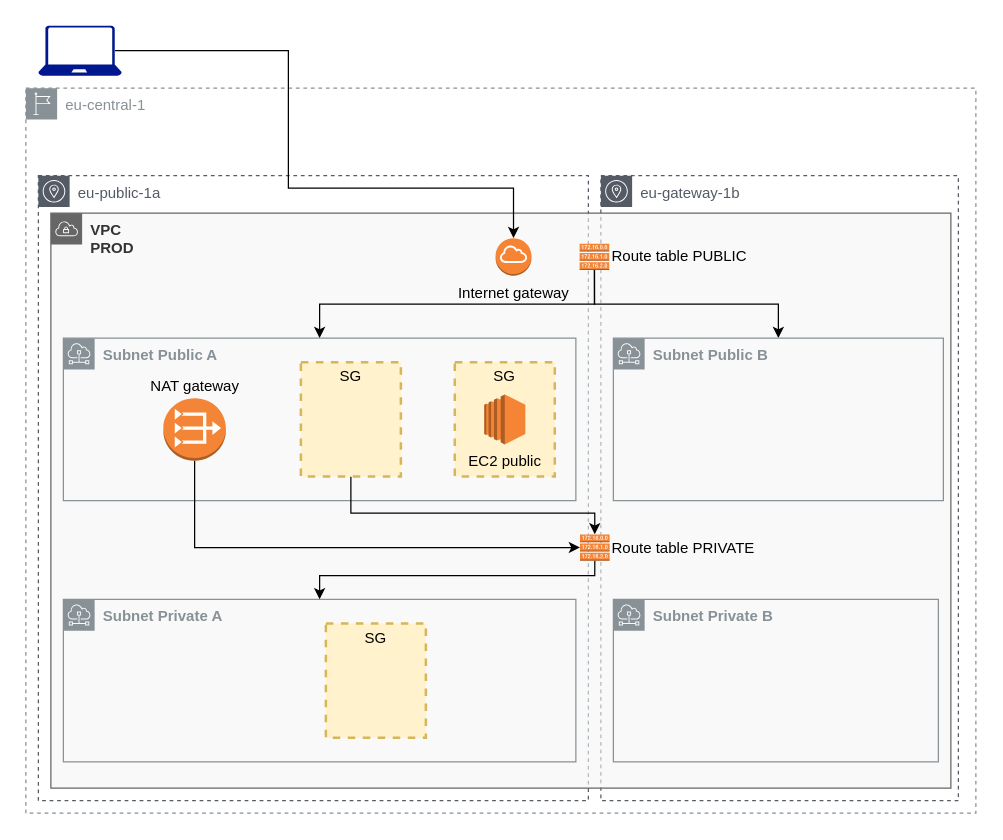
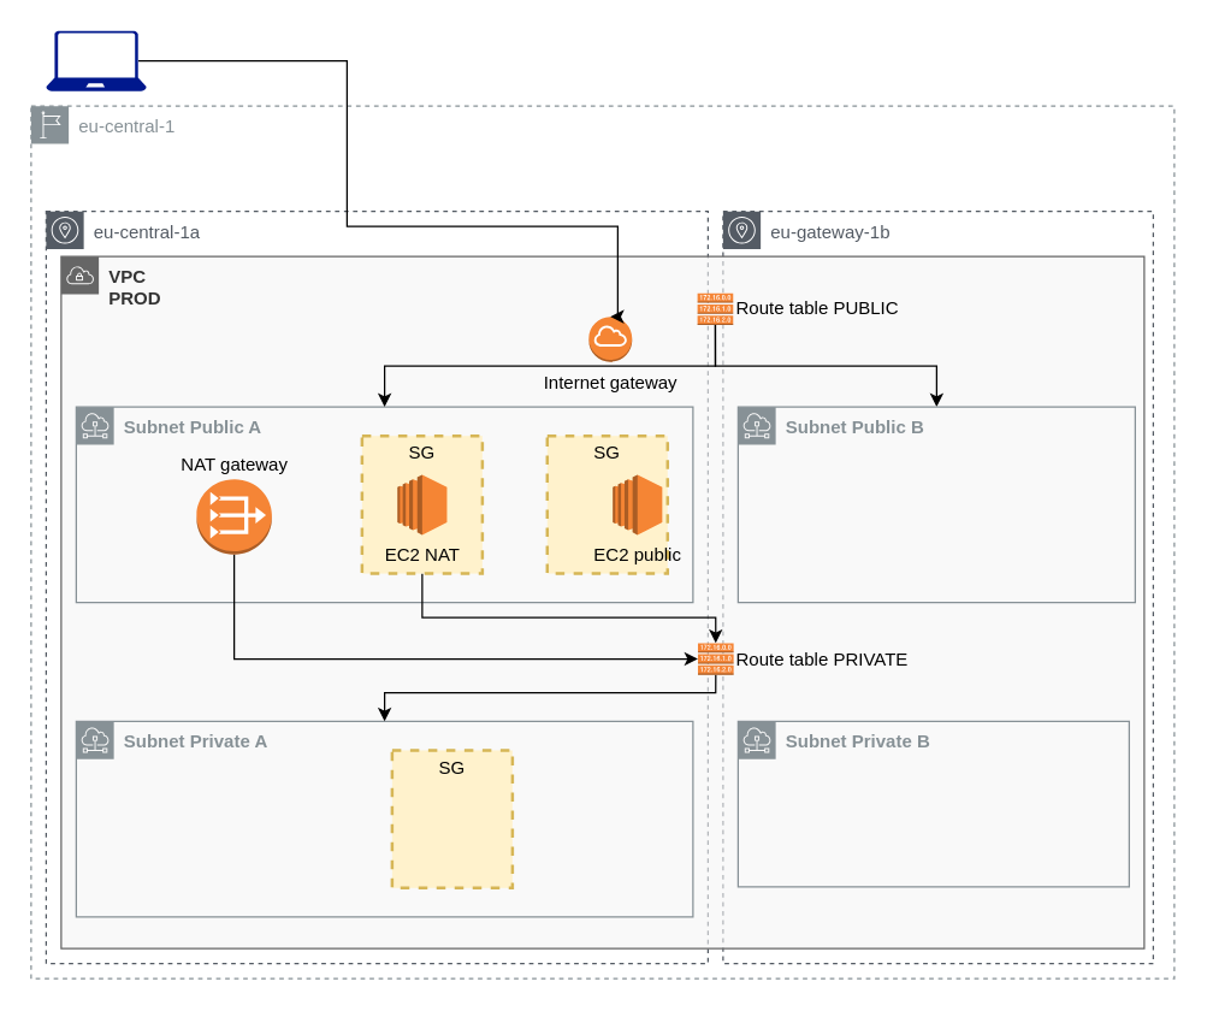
- <mxCell id="3" value="eu-public-1a" style="outlineConnect=0;gradientColor=none;html=1;whiteSpace=wrap;fontSize=12;fontStyle=0;shape=mxgraph.aws4.group;grIcon=mxgraph.aws4.group_availability_zone;strokeColor=#545B64;fillColor=none;verticalAlign=top;align=left;spacingLeft=30;fontColor=#545B64;dashed=1;" parent="1" vertex="1"><mxGeometry x="30" y="140" width="440" height="500" as="geometry" /></mxCell>
+ <mxCell id="3" value="eu-central-1a" style="outlineConnect=0;gradientColor=none;html=1;whiteSpace=wrap;fontSize=12;fontStyle=0;shape=mxgraph.aws4.group;grIcon=mxgraph.aws4.group_availability_zone;strokeColor=#545B64;fillColor=none;verticalAlign=top;align=left;spacingLeft=30;fontColor=#545B64;dashed=1;" parent="1" vertex="1"><mxGeometry x="30" y="140" width="440" height="500" as="geometry" /></mxCell>
- <mxCell id="11" value="Internet gateway" style="outlineConnect=0;dashed=0;verticalLabelPosition=bottom;verticalAlign=top;align=center;html=1;shape=mxgraph.aws3.internet_gateway;fillColor=#F58534;gradientColor=none;" parent="1" vertex="1"><mxGeometry x="395.75" y="190" width="28.75" height="30" as="geometry" /></mxCell>
+ <mxCell id="11" value="Internet gateway" style="outlineConnect=0;dashed=0;verticalLabelPosition=bottom;verticalAlign=top;align=center;html=1;shape=mxgraph.aws3.internet_gateway;fillColor=#F58534;gradientColor=none;" parent="1" vertex="1"><mxGeometry x="390.75" y="210" width="28.75" height="30" as="geometry" /></mxCell>
+ <mxCell id="21" value="EC2 NAT" style="outlineConnect=0;dashed=0;verticalLabelPosition=bottom;verticalAlign=top;align=center;html=1;shape=mxgraph.aws3.ec2;fillColor=#F58534;gradientColor=none;" vertex="1" parent="20"><mxGeometry x="23.55" y="25.75" width="32.9" height="40" as="geometry" /></mxCell>
- <mxCell id="18" value="EC2 public" style="outlineConnect=0;dashed=0;verticalLabelPosition=bottom;verticalAlign=top;align=center;html=1;shape=mxgraph.aws3.ec2;fillColor=#F58534;gradientColor=none;" vertex="1" parent="17"><mxGeometry x="23.55" y="25.75" width="32.9" height="40" as="geometry" /></mxCell>
+ <mxCell id="18" value="EC2 public" style="outlineConnect=0;dashed=0;verticalLabelPosition=bottom;verticalAlign=top;align=center;html=1;shape=mxgraph.aws3.ec2;fillColor=#F58534;gradientColor=none;" vertex="1" parent="17"><mxGeometry x="43.55" y="25.75" width="32.9" height="40" as="geometry" /></mxCell>
- <mxCell id="15" value="&lt;b&gt;Subnet Private B&lt;br&gt;&lt;/b&gt;" style="outlineConnect=0;gradientColor=none;html=1;whiteSpace=wrap;fontSize=12;fontStyle=0;shape=mxgraph.aws4.group;grIcon=mxgraph.aws4.group_subnet;strokeColor=#879196;fillColor=none;verticalAlign=top;align=left;spacingLeft=30;fontColor=#879196;dashed=0;" vertex="1" parent="1"><mxGeometry x="490" y="479" width="260" height="130" as="geometry" /></mxCell>
+ <mxCell id="15" value="&lt;b&gt;Subnet Private B&lt;br&gt;&lt;/b&gt;" style="outlineConnect=0;gradientColor=none;html=1;whiteSpace=wrap;fontSize=12;fontStyle=0;shape=mxgraph.aws4.group;grIcon=mxgraph.aws4.group_subnet;strokeColor=#879196;fillColor=none;verticalAlign=top;align=left;spacingLeft=30;fontColor=#879196;dashed=0;" vertex="1" parent="1"><mxGeometry x="490" y="479" width="260" height="110" as="geometry" /></mxCell>
